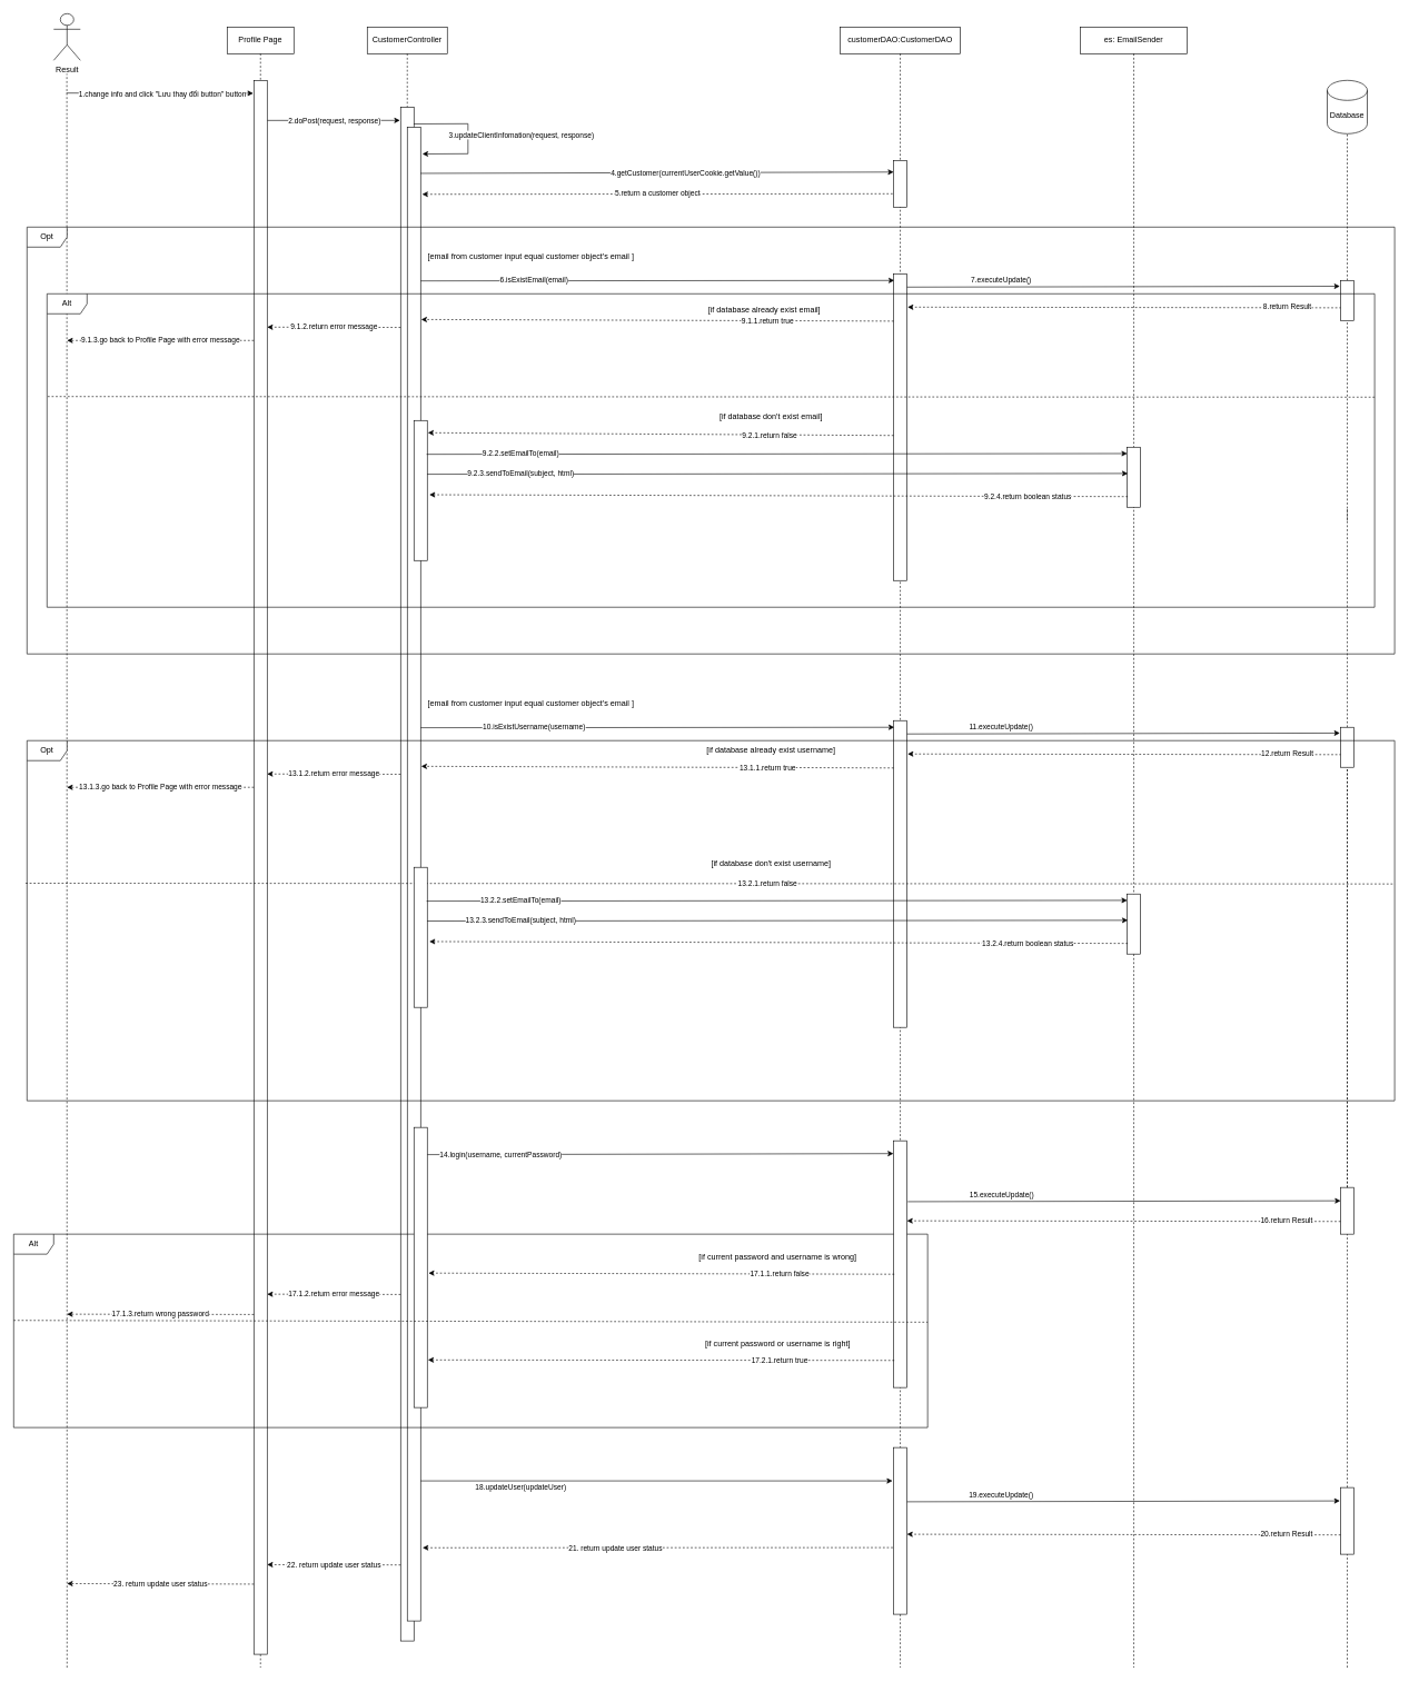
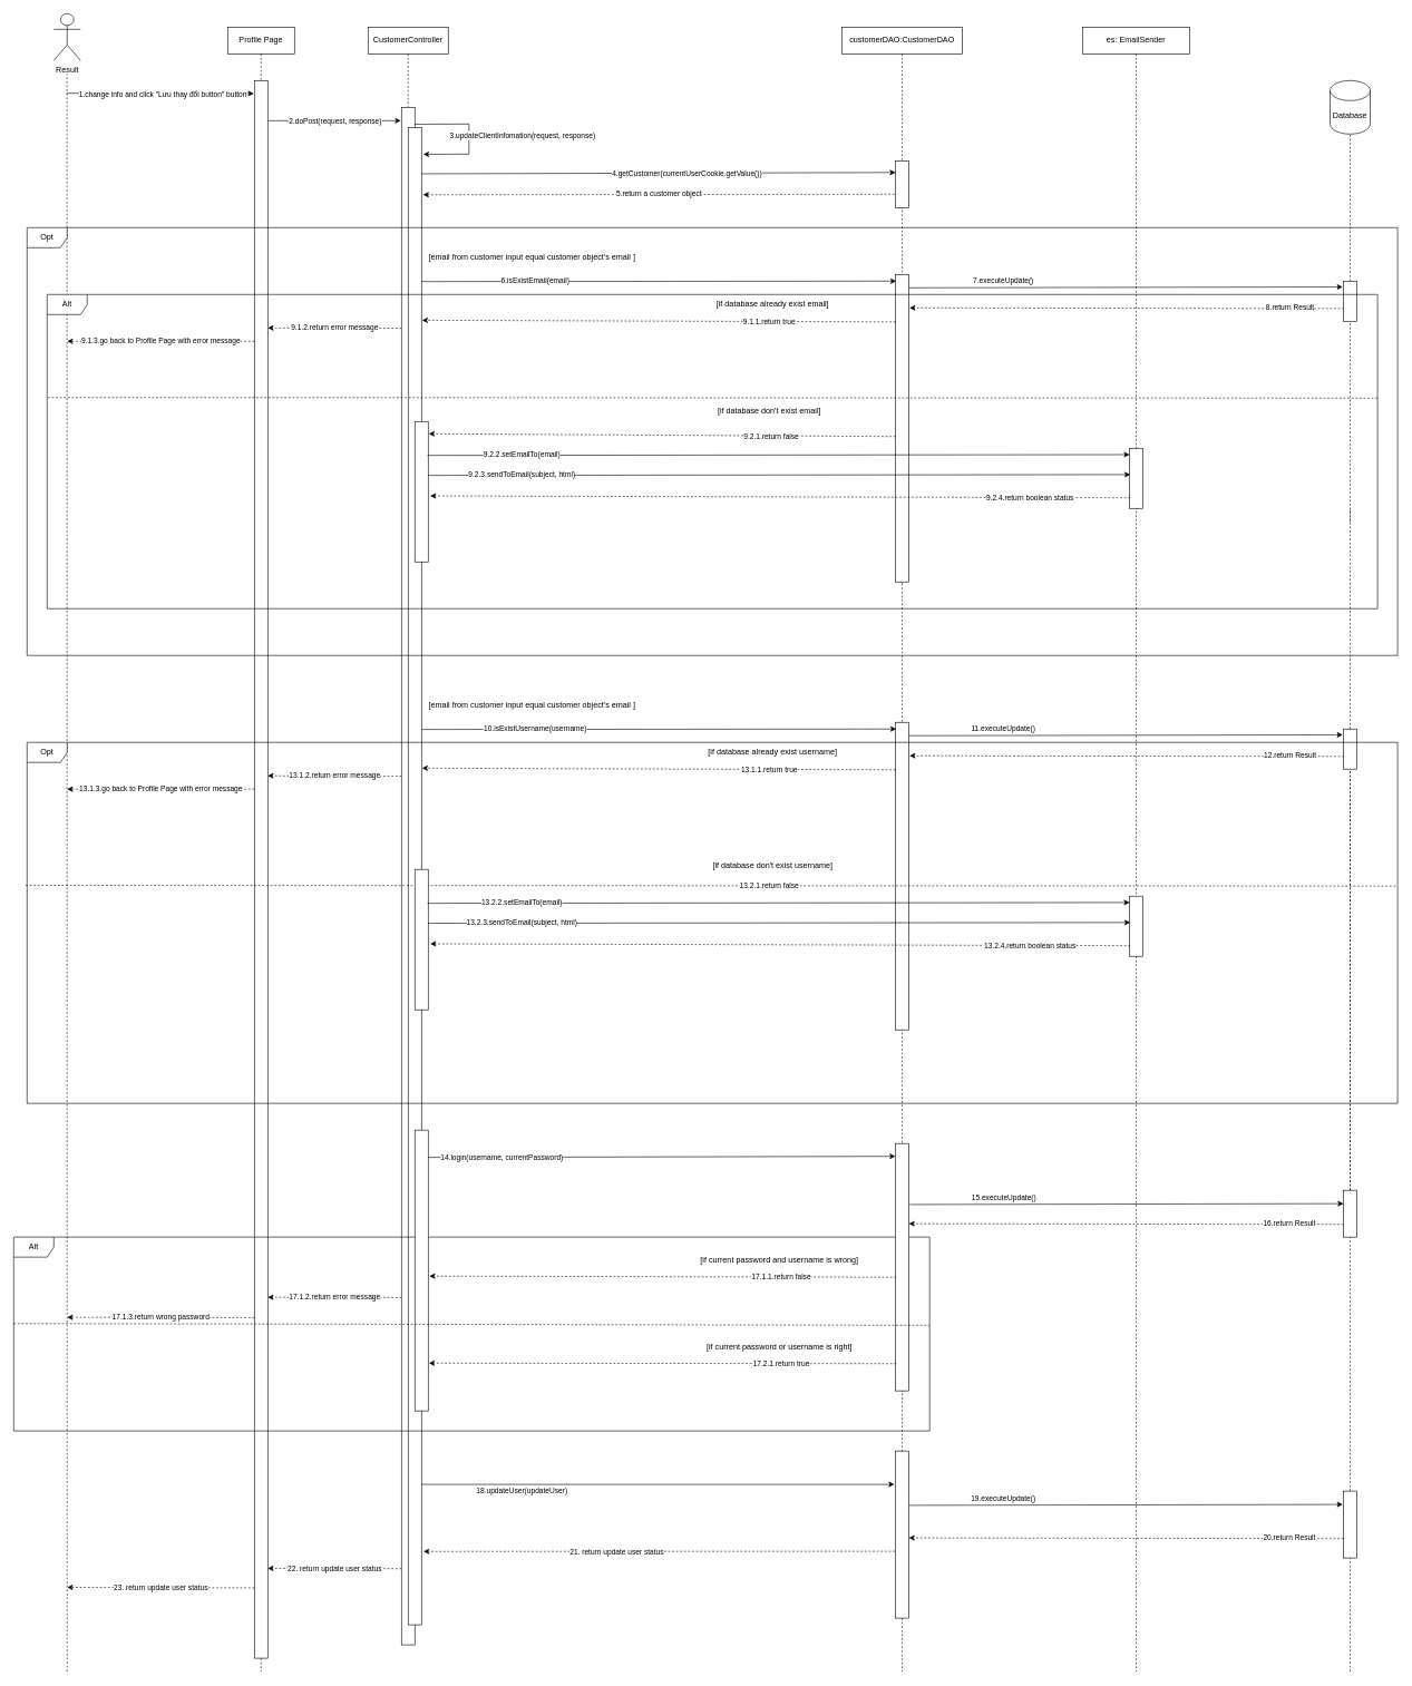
- <mxCell id="35" value="[if database already exist email]" style="text;html=1;align=center;verticalAlign=middle;resizable=0;points=[];autosize=1;strokeColor=none;fillColor=none;" parent="1" vertex="1"><mxGeometry x="1050" y="450" width="190" height="30" as="geometry" /></mxCell>
+ <mxCell id="35" value="[if database already exist email]" style="text;html=1;align=center;verticalAlign=middle;resizable=0;points=[];autosize=1;strokeColor=none;fillColor=none;" parent="1" vertex="1"><mxGeometry x="1060" y="440" width="190" height="30" as="geometry" /></mxCell>
- <mxCell id="38" value="[if database don't exist email]" style="text;html=1;align=center;verticalAlign=middle;resizable=0;points=[];autosize=1;strokeColor=none;fillColor=none;" parent="1" vertex="1"><mxGeometry x="1065" y="610" width="180" height="30" as="geometry" /></mxCell>
+ <mxCell id="38" value="[if database don't exist email]" style="text;html=1;align=center;verticalAlign=middle;resizable=0;points=[];autosize=1;strokeColor=none;fillColor=none;" parent="1" vertex="1"><mxGeometry x="1060" y="600" width="180" height="30" as="geometry" /></mxCell>
